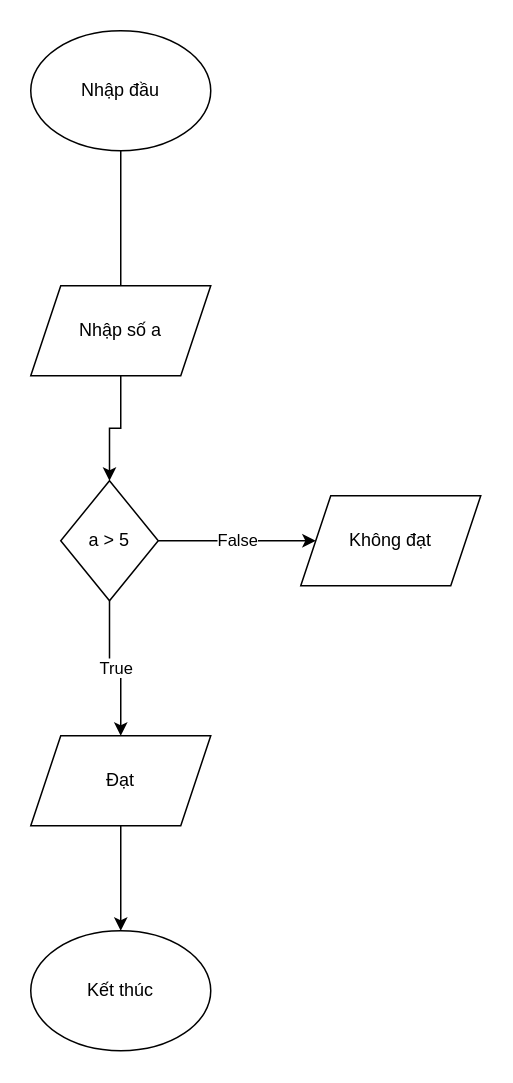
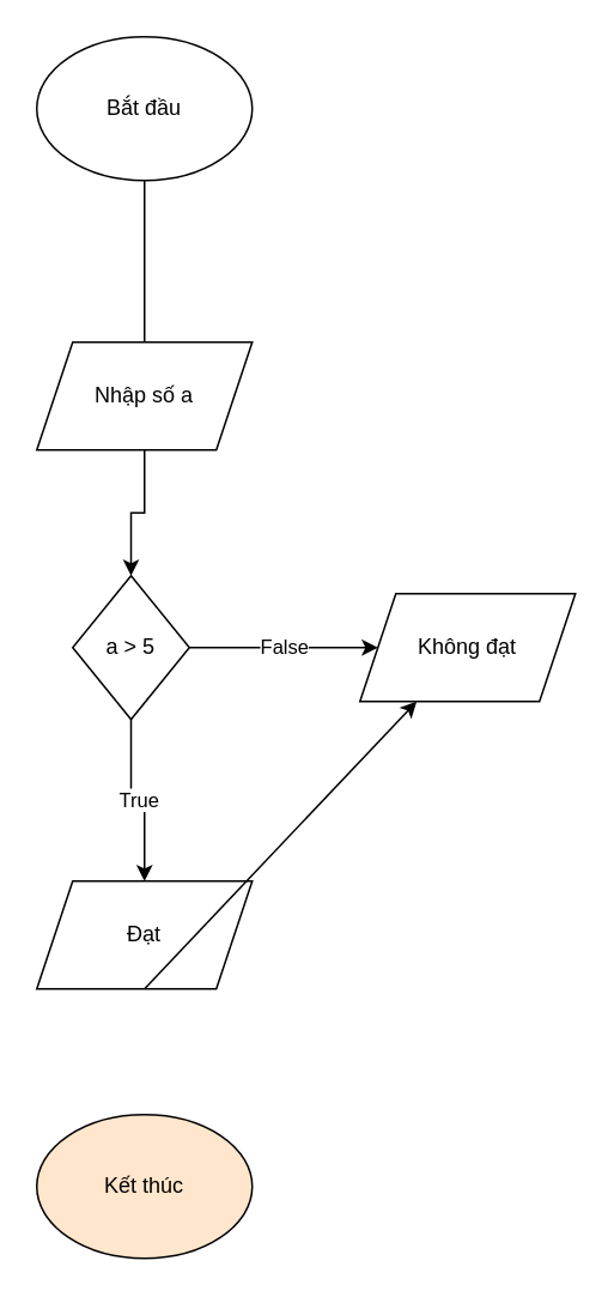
- <mxCell id="3" value="Nhập đầu" style="ellipse;whiteSpace=wrap;html=1;" vertex="1" parent="1"><mxGeometry x="20" y="20" width="120" height="80" as="geometry" /></mxCell>
+ <mxCell id="3" value="Bắt đầu" style="ellipse;whiteSpace=wrap;html=1;" vertex="1" parent="1"><mxGeometry x="20" y="20" width="120" height="80" as="geometry" /></mxCell>
- <mxCell id="12" value="" style="endArrow=classic;html=1;rounded=0;exitX=0.5;exitY=1;exitDx=0;exitDy=0;entryX=0.5;entryY=0;entryDx=0;entryDy=0;" edge="1" parent="1" source="10" target="11"><mxGeometry width="50" height="50" relative="1" as="geometry"><mxPoint x="60" y="690" as="sourcePoint" /><mxPoint x="110" y="640" as="targetPoint" /></mxGeometry></mxCell>
+ <mxCell id="12" value="" style="endArrow=classic;html=1;rounded=0;exitX=0.5;exitY=1;exitDx=0;exitDy=0;" edge="1" parent="1" source="10" target="9"><mxGeometry width="50" height="50" relative="1" as="geometry"><mxPoint x="60" y="690" as="sourcePoint" /><mxPoint x="110" y="640" as="targetPoint" /></mxGeometry></mxCell>
- <mxCell id="11" value="Kết thúc" style="ellipse;whiteSpace=wrap;html=1;" vertex="1" parent="1"><mxGeometry x="20" y="620" width="120" height="80" as="geometry" /></mxCell>
+ <mxCell id="11" value="Kết thúc" style="ellipse;whiteSpace=wrap;html=1;fillColor=#ffe6cc;" vertex="1" parent="1"><mxGeometry x="20" y="620" width="120" height="80" as="geometry" /></mxCell>
